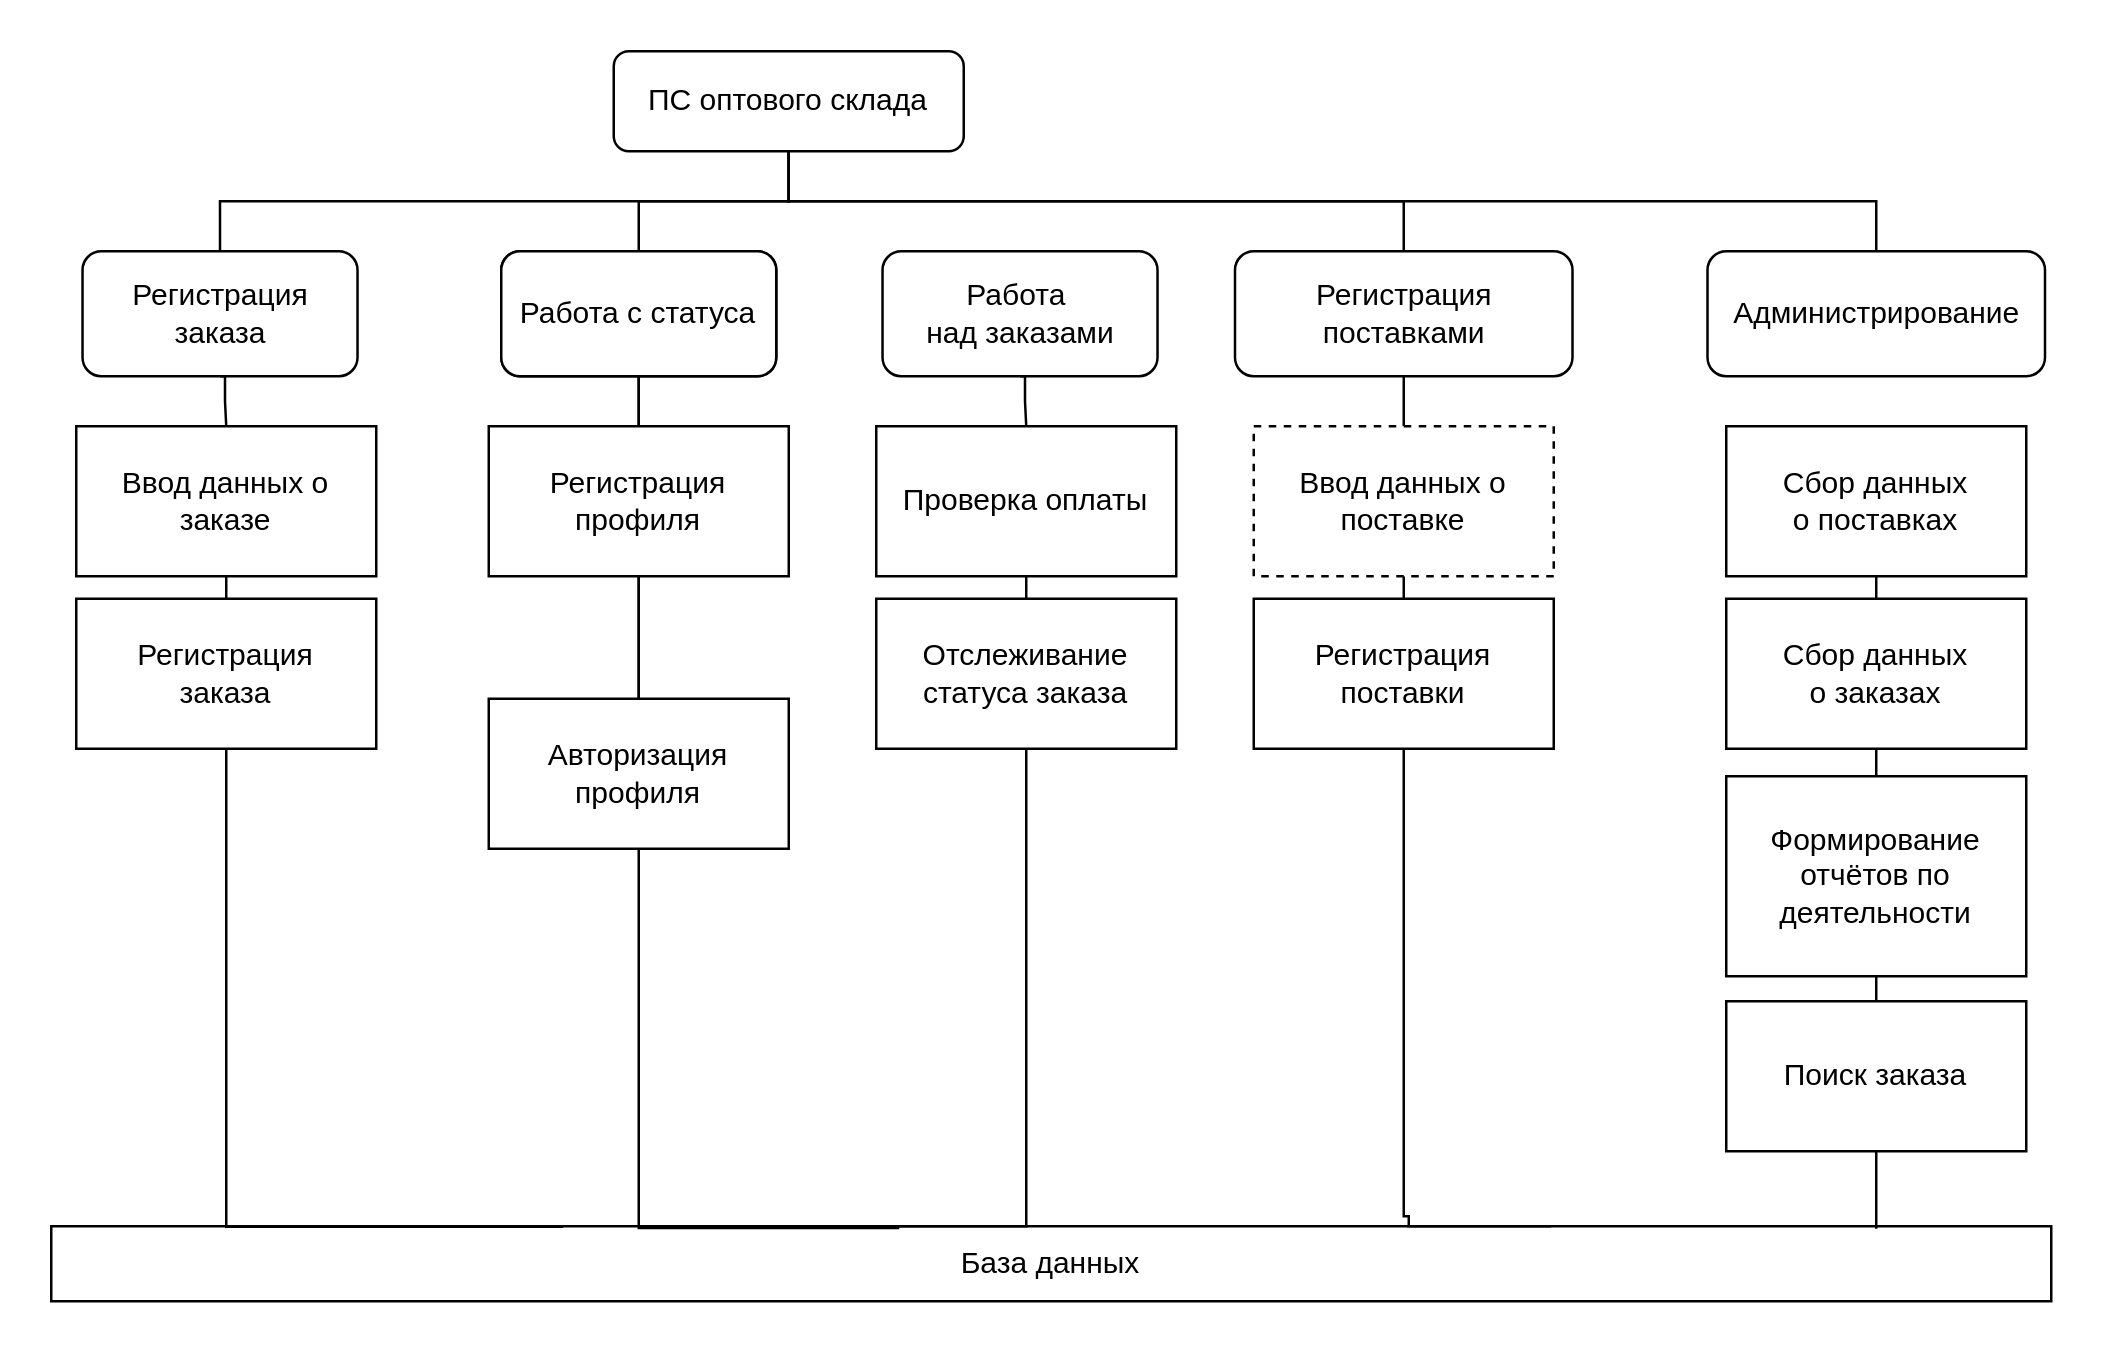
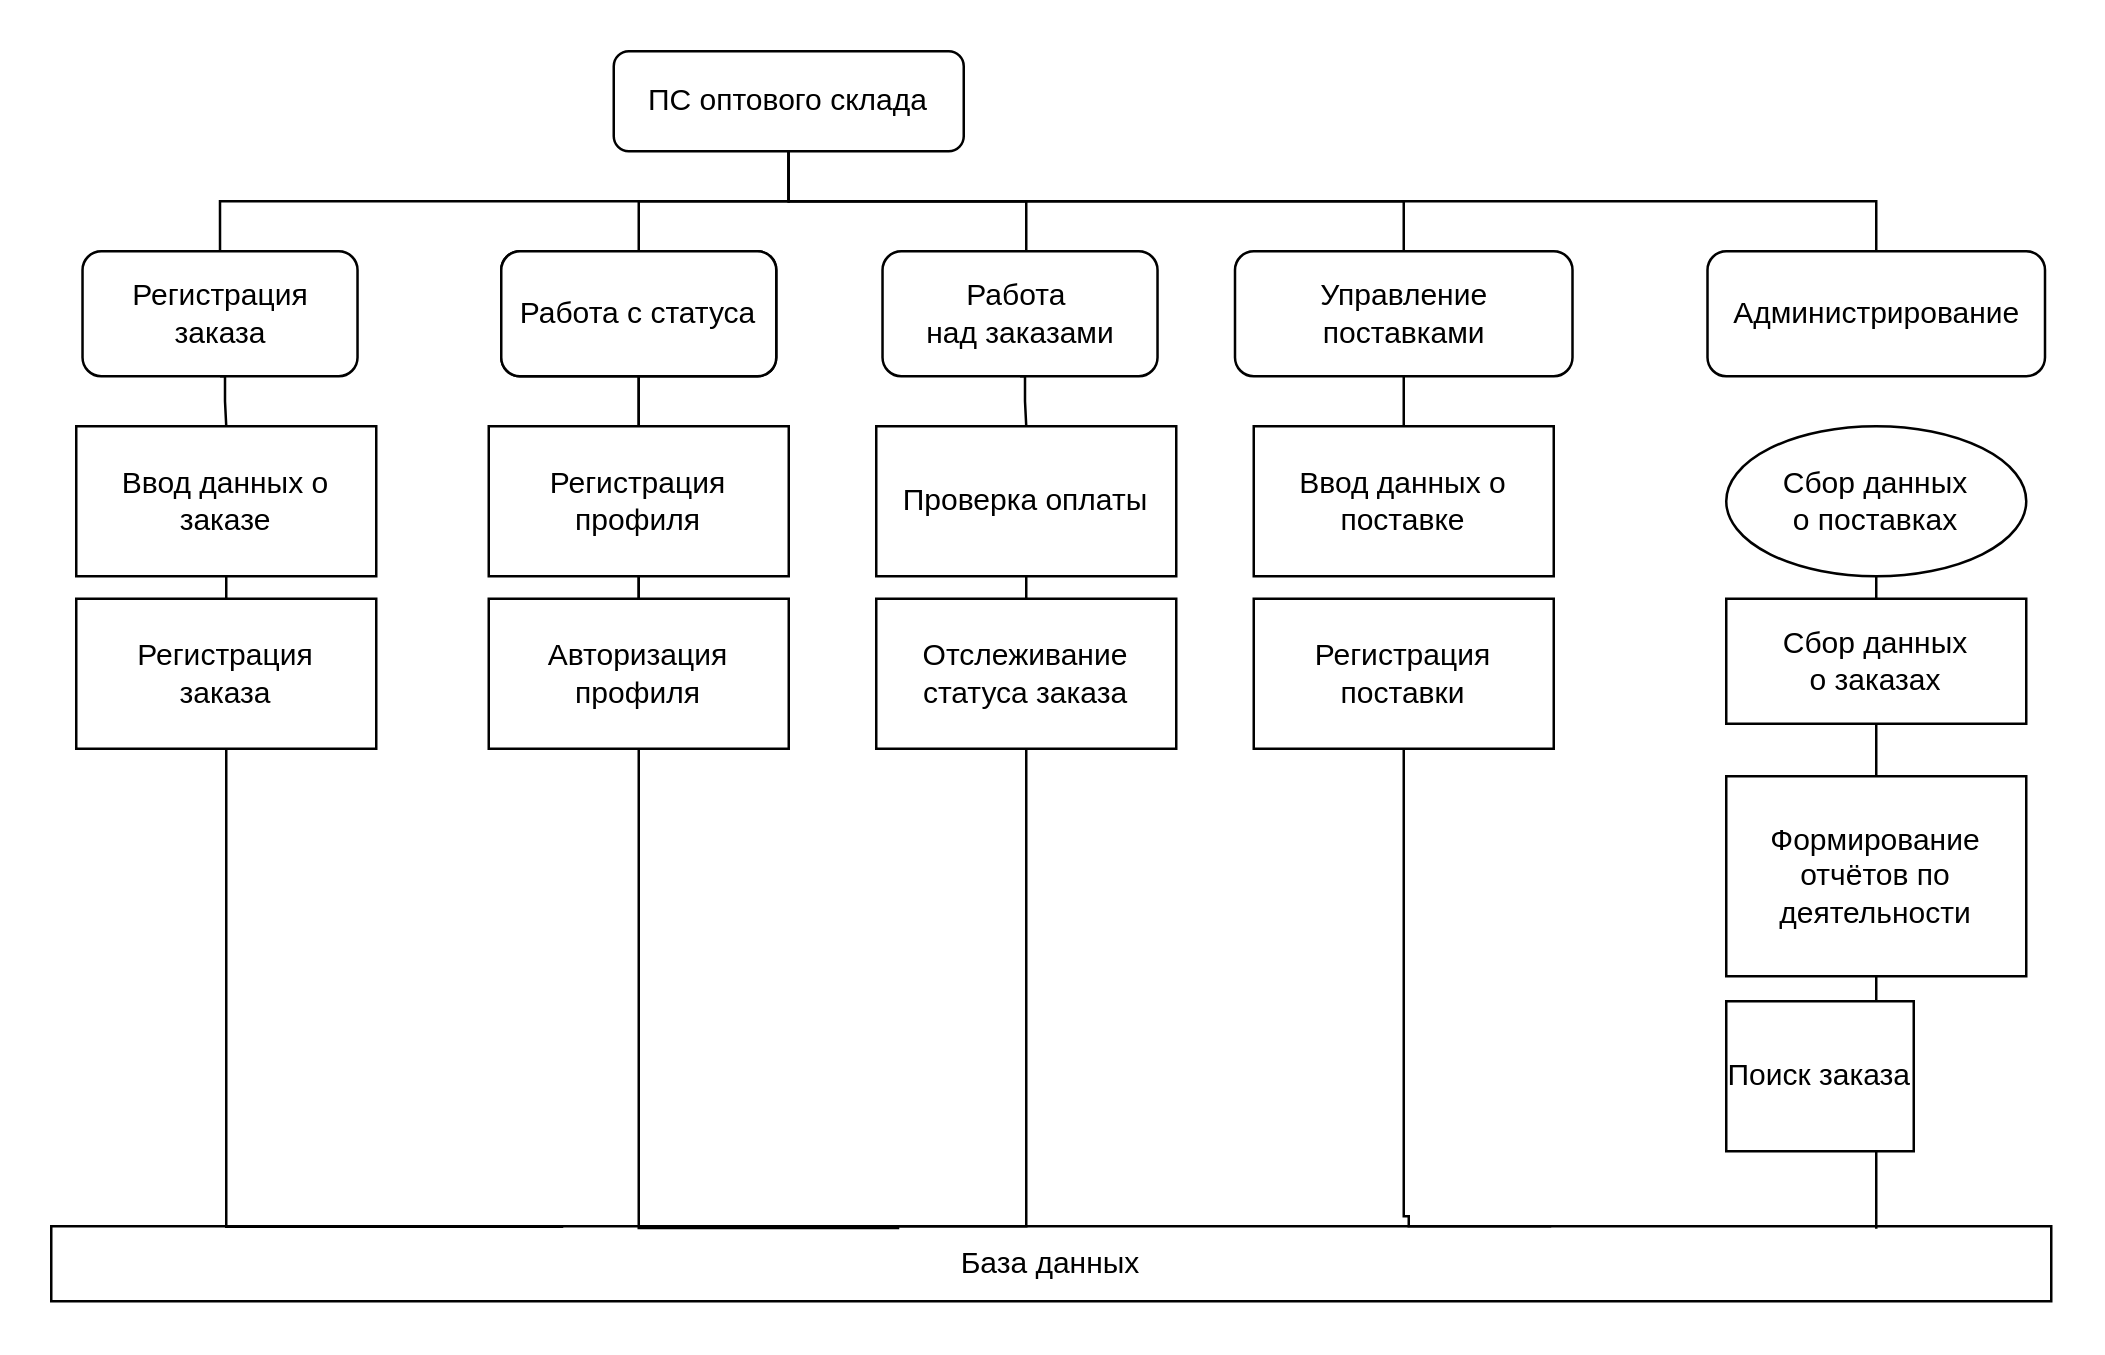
+ <mxCell id="3" style="edgeStyle=orthogonalEdgeStyle;rounded=0;orthogonalLoop=1;jettySize=auto;html=1;entryX=0.5;entryY=0;entryDx=0;entryDy=0;endArrow=none;endFill=0;" parent="1" source="7" target="12" edge="1"><mxGeometry relative="1" as="geometry"><Array as="points"><mxPoint x="315" y="80" /><mxPoint x="410" y="80" /><mxPoint x="410" y="100" /></Array></mxGeometry></mxCell>
- <mxCell id="9" value="Регистрация поставками" style="rounded=1;whiteSpace=wrap;html=1;" parent="1" vertex="1"><mxGeometry x="493.5" y="100" width="135" height="50" as="geometry" /></mxCell>
+ <mxCell id="9" value="Управление поставками" style="rounded=1;whiteSpace=wrap;html=1;" parent="1" vertex="1"><mxGeometry x="493.5" y="100" width="135" height="50" as="geometry" /></mxCell>
- <mxCell id="24" value="Ввод данных о поставке" style="rounded=0;whiteSpace=wrap;html=1;dashed=1;" parent="1" vertex="1"><mxGeometry x="501" y="170" width="120" height="60" as="geometry" /></mxCell>
+ <mxCell id="24" value="Ввод данных о поставке" style="rounded=0;whiteSpace=wrap;html=1;" parent="1" vertex="1"><mxGeometry x="501" y="170" width="120" height="60" as="geometry" /></mxCell>
- <mxCell id="15" value="Сбор данных&lt;br&gt;о поставках" style="rounded=0;whiteSpace=wrap;html=1;" parent="1" vertex="1"><mxGeometry x="690" y="170" width="120" height="60" as="geometry" /></mxCell>
+ <mxCell id="15" value="Сбор данных&lt;br&gt;о поставках" style="ellipse;whiteSpace=wrap;html=1;" parent="1" vertex="1"><mxGeometry x="690" y="170" width="120" height="60" as="geometry" /></mxCell>
- <mxCell id="23" style="edgeStyle=orthogonalEdgeStyle;rounded=0;orthogonalLoop=1;jettySize=auto;html=1;exitX=0.5;exitY=1;exitDx=0;exitDy=0;entryX=0.5;entryY=0;entryDx=0;entryDy=0;endArrow=none;endFill=0;" parent="1" source="24" target="25" edge="1"><mxGeometry relative="1" as="geometry" /></mxCell>
- <mxCell id="17" value="Сбор данных&lt;br&gt;о заказах" style="rounded=0;whiteSpace=wrap;html=1;" parent="1" vertex="1"><mxGeometry x="690" y="239" width="120" height="60" as="geometry" /></mxCell>
+ <mxCell id="17" value="Сбор данных&lt;br&gt;о заказах" style="rounded=0;whiteSpace=wrap;html=1;" parent="1" vertex="1"><mxGeometry x="690" y="239" width="120" height="50" as="geometry" /></mxCell>
- <mxCell id="40" value="Авторизация профиля" style="rounded=0;whiteSpace=wrap;html=1;" vertex="1" parent="1"><mxGeometry x="195" y="279" width="120" height="60" as="geometry" /></mxCell>
+ <mxCell id="40" value="Авторизация профиля" style="rounded=0;whiteSpace=wrap;html=1;" vertex="1" parent="1"><mxGeometry x="195" y="239" width="120" height="60" as="geometry" /></mxCell>
- <mxCell id="32" value="Поиск заказа" style="rounded=0;whiteSpace=wrap;html=1;" vertex="1" parent="1"><mxGeometry x="690" y="400" width="120" height="60" as="geometry" /></mxCell>
+ <mxCell id="32" value="Поиск заказа" style="rounded=0;whiteSpace=wrap;html=1;" vertex="1" parent="1"><mxGeometry x="690" y="400" width="75" height="60" as="geometry" /></mxCell>
